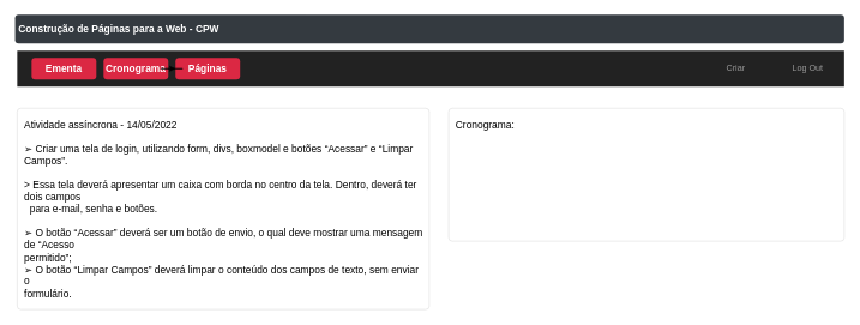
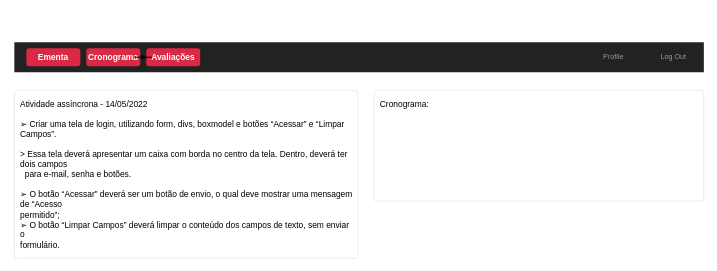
- <mxCell id="9" value="Construção de Páginas para a Web - CPW" style="html=1;shadow=0;dashed=0;shape=mxgraph.bootstrap.rrect;rSize=5;strokeColor=none;strokeWidth=1;fillColor=#343A40;fontColor=#FFFFFF;whiteSpace=wrap;align=left;verticalAlign=middle;spacingLeft=0;fontStyle=1;fontSize=14;spacing=5;" parent="1" vertex="1"><mxGeometry x="20" y="20" width="1153" height="40" as="geometry" /></mxCell>
- <mxCell id="7" value="Páginas" style="html=1;shadow=0;dashed=0;shape=mxgraph.bootstrap.rrect;rSize=5;strokeColor=none;strokeWidth=1;fillColor=#DB2843;fontColor=#FFFFFF;whiteSpace=wrap;align=center;verticalAlign=middle;spacingLeft=0;fontStyle=1;fontSize=14;spacing=5;" vertex="1" parent="2"><mxGeometry x="220" y="10" width="90" height="30" as="geometry" /></mxCell>
+ <mxCell id="7" value="Avaliações" style="html=1;shadow=0;dashed=0;shape=mxgraph.bootstrap.rrect;rSize=5;strokeColor=none;strokeWidth=1;fillColor=#DB2843;fontColor=#FFFFFF;whiteSpace=wrap;align=center;verticalAlign=middle;spacingLeft=0;fontStyle=1;fontSize=14;spacing=5;" vertex="1" parent="2"><mxGeometry x="220" y="10" width="90" height="30" as="geometry" /></mxCell>
- <mxCell id="3" value="Criar" style="html=1;shadow=0;dashed=0;fillColor=none;strokeColor=none;shape=mxgraph.bootstrap.rect;fontColor=#999999;whiteSpace=wrap;" parent="2" vertex="1"><mxGeometry x="948.75" width="100.625" height="50" as="geometry" /></mxCell>
+ <mxCell id="3" value="Profile" style="html=1;shadow=0;dashed=0;fillColor=none;strokeColor=none;shape=mxgraph.bootstrap.rect;fontColor=#999999;whiteSpace=wrap;" parent="2" vertex="1"><mxGeometry x="948.75" width="100.625" height="50" as="geometry" /></mxCell>
